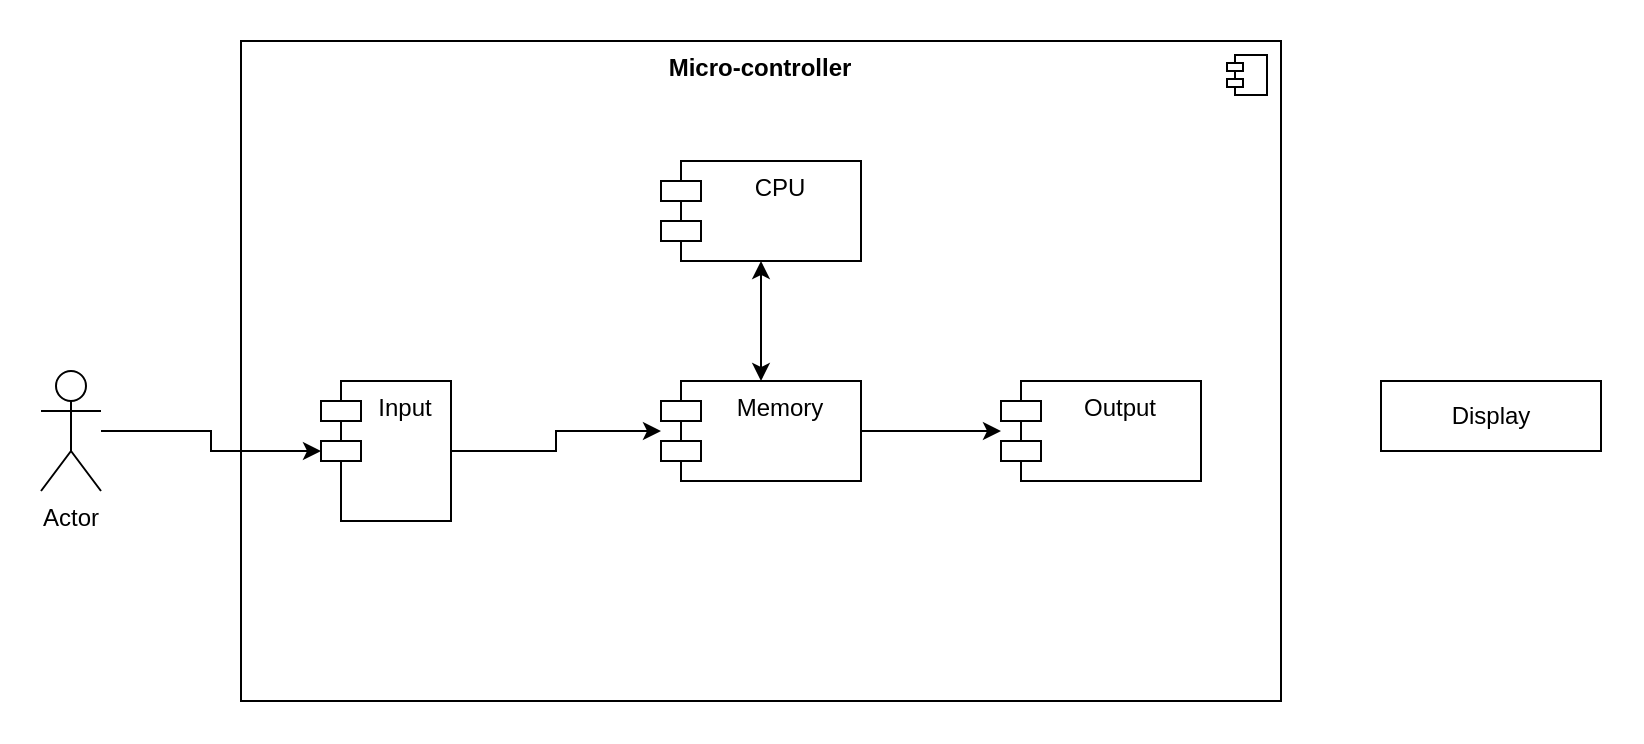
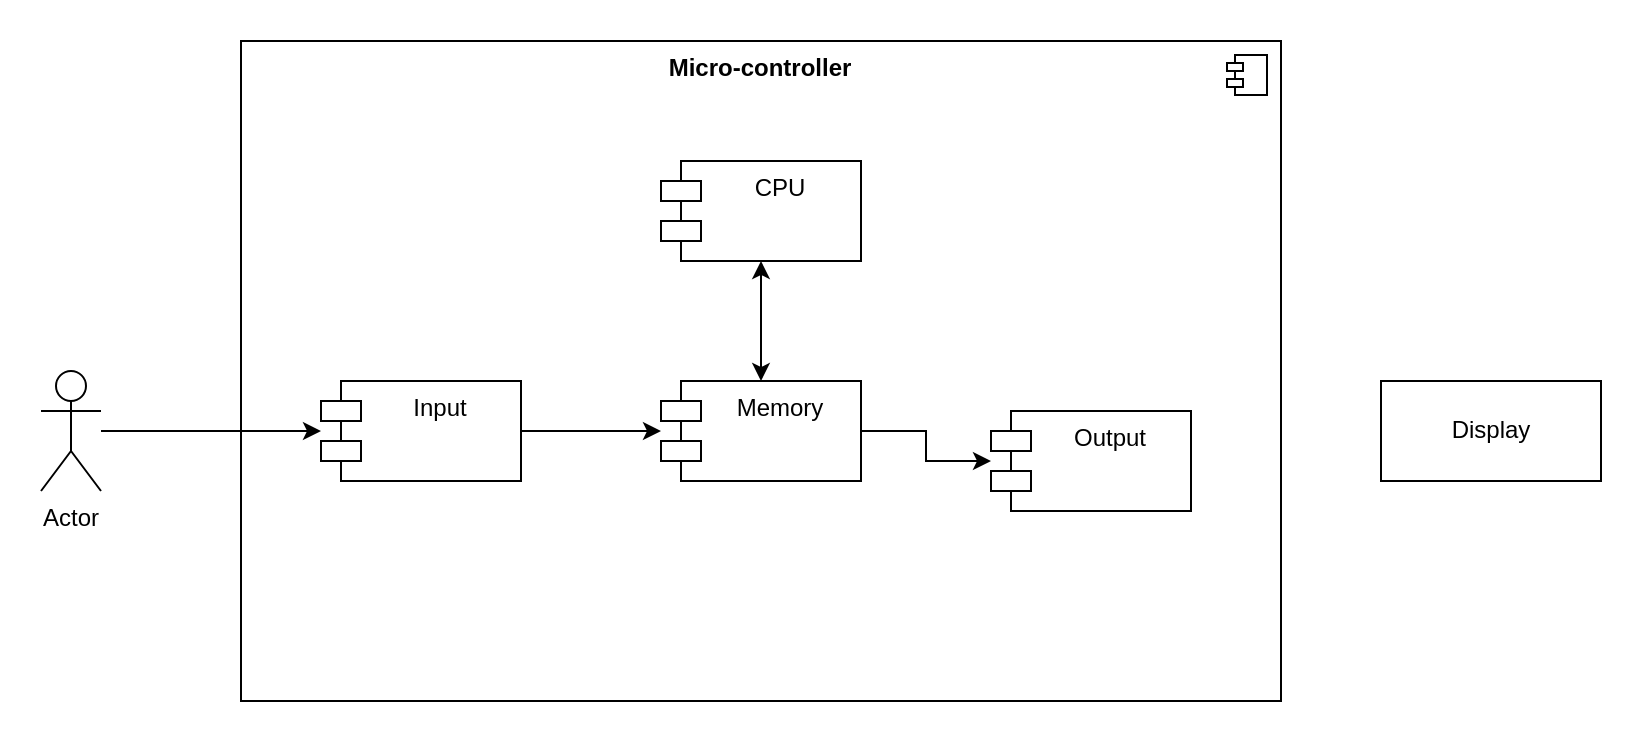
- <mxCell id="14" value="Display" style="html=1;" vertex="1" parent="1"><mxGeometry x="690" y="190" width="110" height="35" as="geometry" /></mxCell>
+ <mxCell id="14" value="Display" style="html=1;" vertex="1" parent="1"><mxGeometry x="690" y="190" width="110" height="50" as="geometry" /></mxCell>
- <mxCell id="9" value="Output" style="shape=module;align=left;spacingLeft=20;align=center;verticalAlign=top;" vertex="1" parent="1"><mxGeometry x="500" y="190" width="100" height="50" as="geometry" /></mxCell>
+ <mxCell id="9" value="Output" style="shape=module;align=left;spacingLeft=20;align=center;verticalAlign=top;" vertex="1" parent="1"><mxGeometry x="495" y="205" width="100" height="50" as="geometry" /></mxCell>
- <mxCell id="11" value="Input" style="shape=module;align=left;spacingLeft=20;align=center;verticalAlign=top;" vertex="1" parent="1"><mxGeometry x="160" y="190" width="65" height="70" as="geometry" /></mxCell>
+ <mxCell id="11" value="Input" style="shape=module;align=left;spacingLeft=20;align=center;verticalAlign=top;" vertex="1" parent="1"><mxGeometry x="160" y="190" width="100" height="50" as="geometry" /></mxCell>
